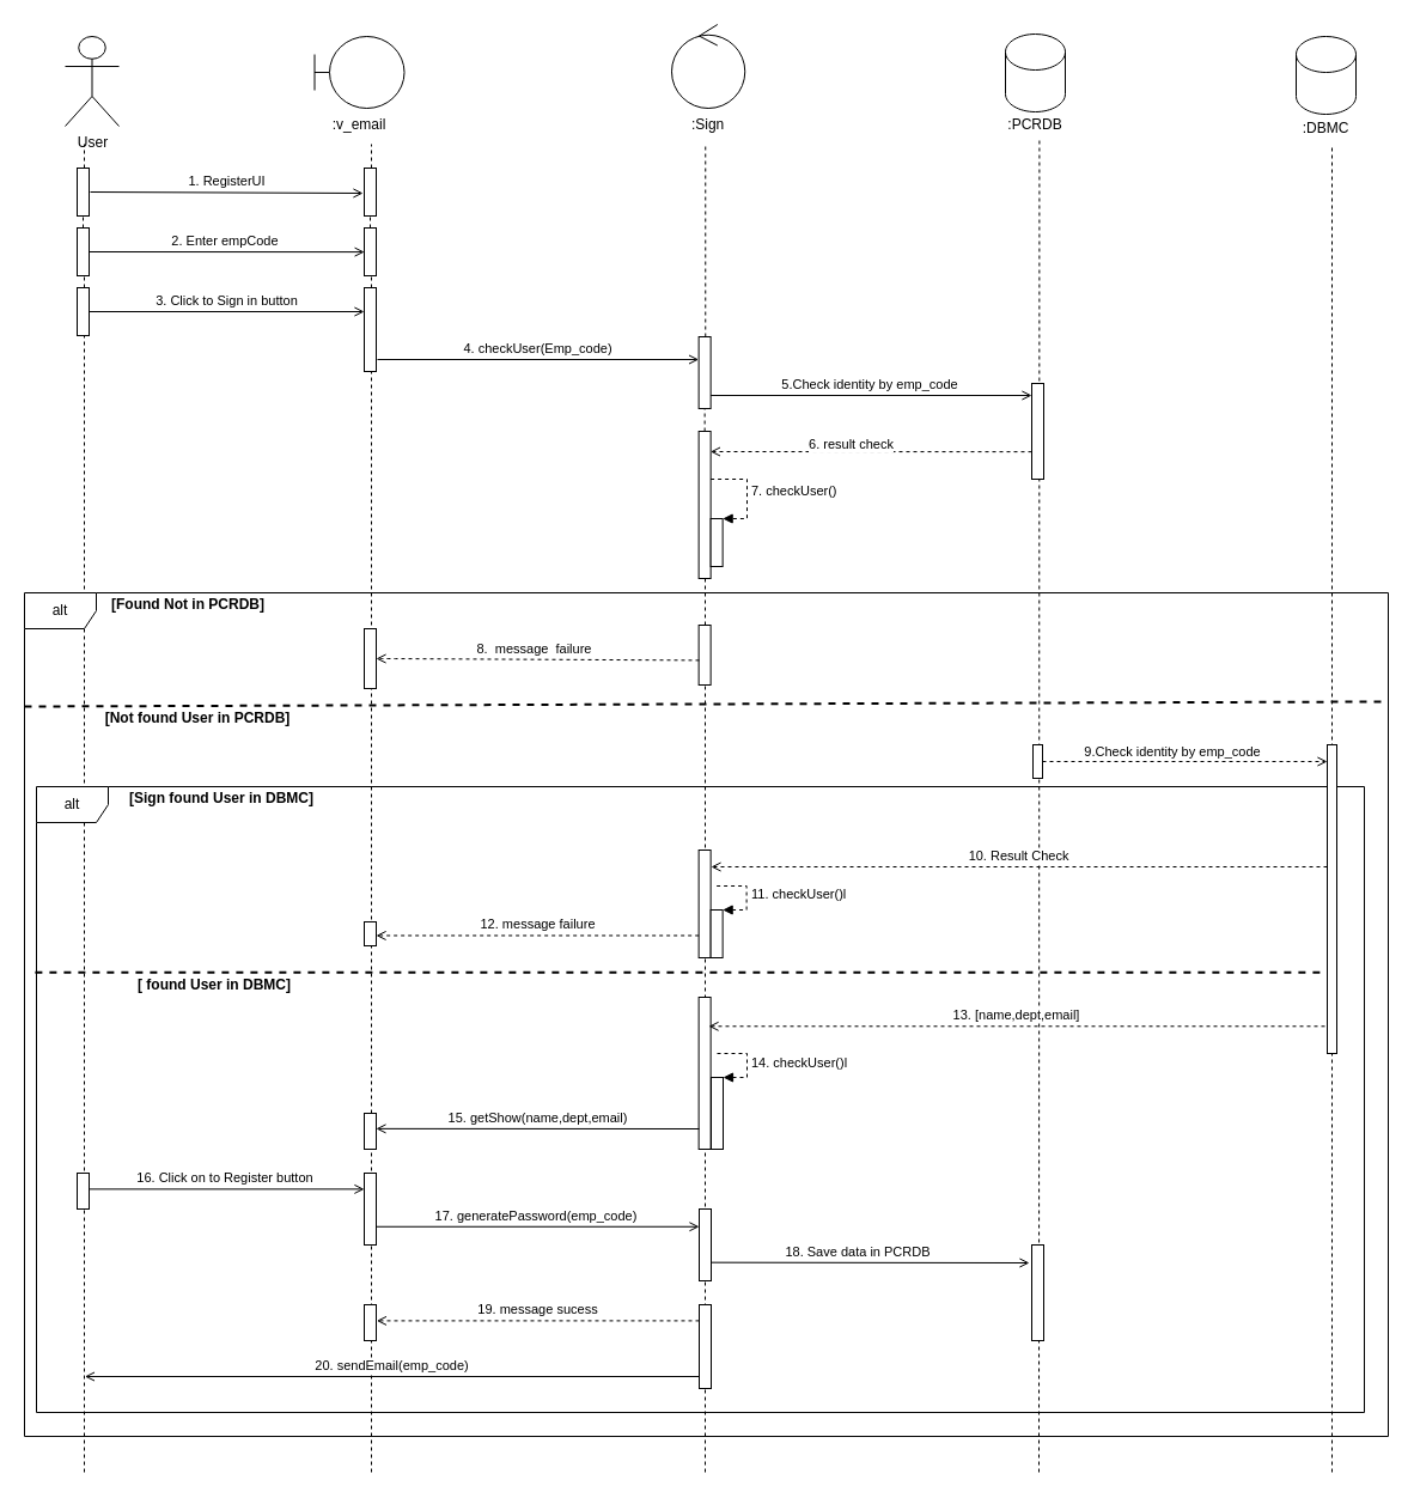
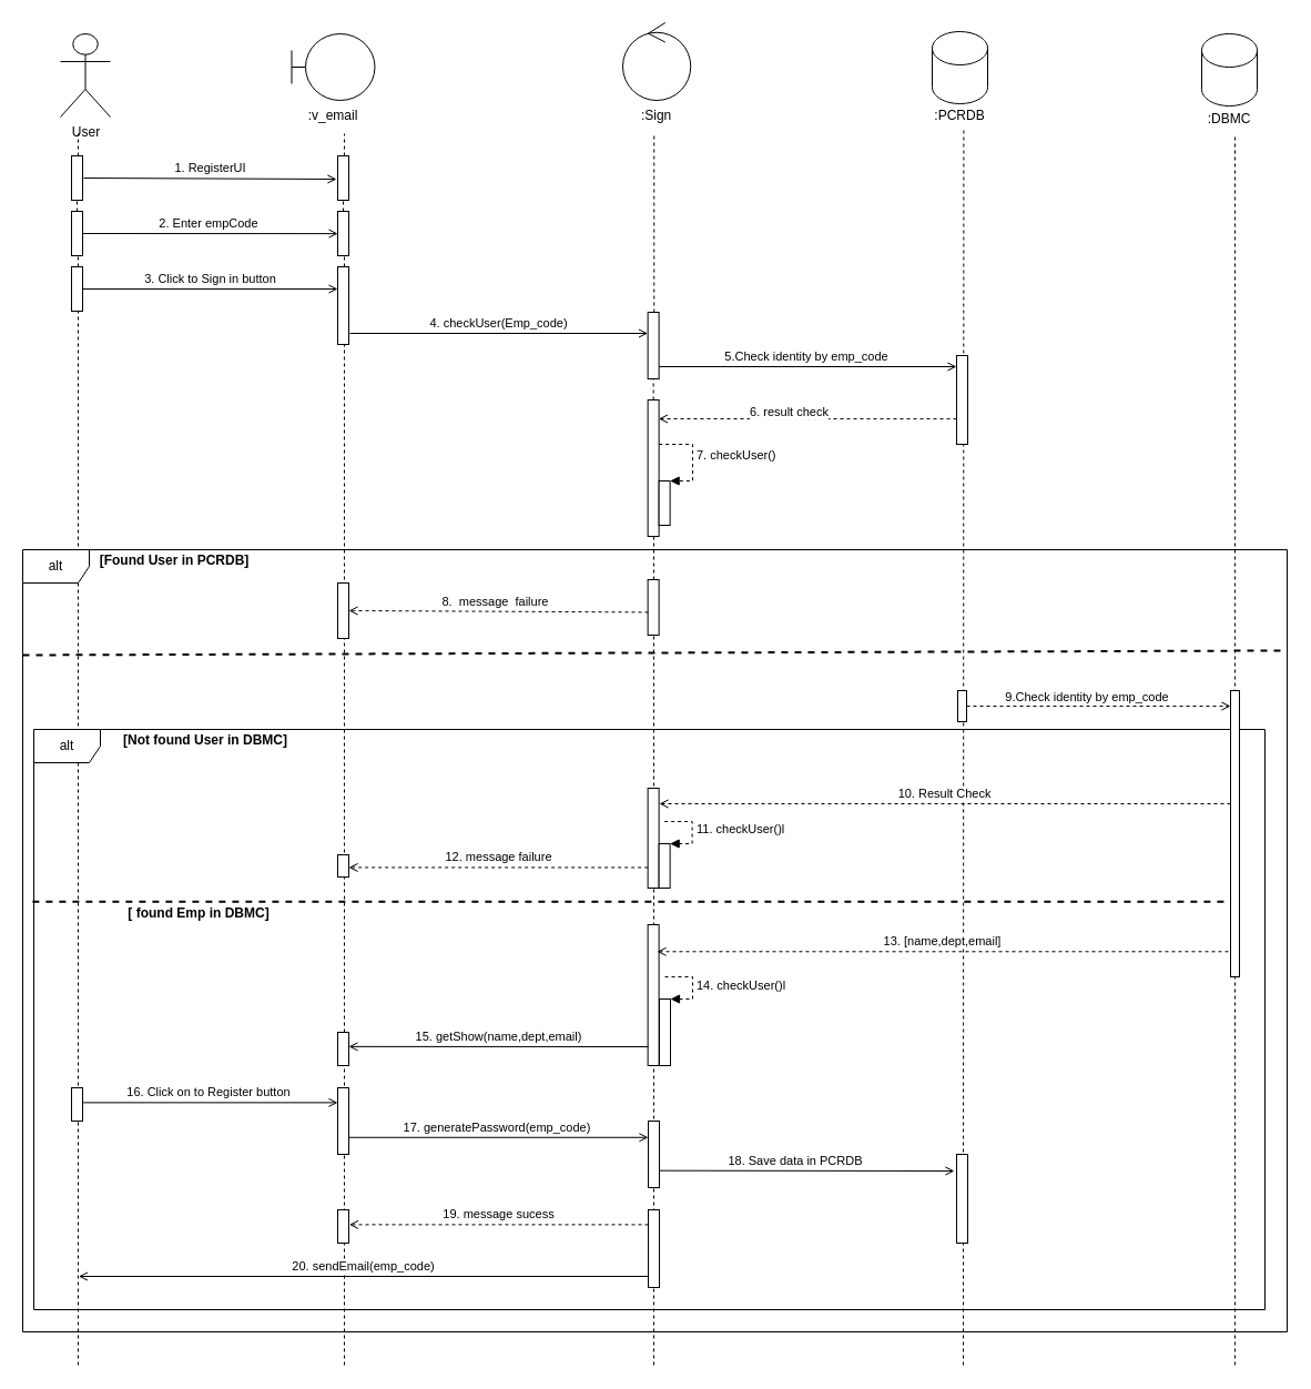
- <mxCell id="43" value="[Found Not in PCRDB]" style="text;html=1;strokeColor=none;fillColor=none;align=center;verticalAlign=middle;whiteSpace=wrap;rounded=0;fontStyle=1" vertex="1" parent="1"><mxGeometry x="84" y="495" width="146" height="20" as="geometry" /></mxCell>
+ <mxCell id="43" value="[Found User in PCRDB]" style="text;html=1;strokeColor=none;fillColor=none;align=center;verticalAlign=middle;whiteSpace=wrap;rounded=0;fontStyle=1" vertex="1" parent="1"><mxGeometry x="84" y="495" width="146" height="20" as="geometry" /></mxCell>
- <mxCell id="51" value="[Not found User in PCRDB]" style="text;html=1;strokeColor=none;fillColor=none;align=center;verticalAlign=middle;whiteSpace=wrap;rounded=0;fontStyle=1" vertex="1" parent="1"><mxGeometry x="70" y="590" width="190" height="20" as="geometry" /></mxCell>
- <mxCell id="53" value="[Sign found User in DBMC]" style="text;html=1;strokeColor=none;fillColor=none;align=center;verticalAlign=middle;whiteSpace=wrap;rounded=0;fontStyle=1" vertex="1" parent="1"><mxGeometry x="90" y="657" width="190" height="20" as="geometry" /></mxCell>
+ <mxCell id="53" value="[Not found User in DBMC]" style="text;html=1;strokeColor=none;fillColor=none;align=center;verticalAlign=middle;whiteSpace=wrap;rounded=0;fontStyle=1" vertex="1" parent="1"><mxGeometry x="90" y="657" width="190" height="20" as="geometry" /></mxCell>
- <mxCell id="62" value="[ found User in DBMC]" style="text;html=1;strokeColor=none;fillColor=none;align=center;verticalAlign=middle;whiteSpace=wrap;rounded=0;fontStyle=1" vertex="1" parent="1"><mxGeometry x="84" y="813" width="190" height="20" as="geometry" /></mxCell>
+ <mxCell id="62" value="[ found Emp in DBMC]" style="text;html=1;strokeColor=none;fillColor=none;align=center;verticalAlign=middle;whiteSpace=wrap;rounded=0;fontStyle=1" vertex="1" parent="1"><mxGeometry x="84" y="813" width="190" height="20" as="geometry" /></mxCell>
